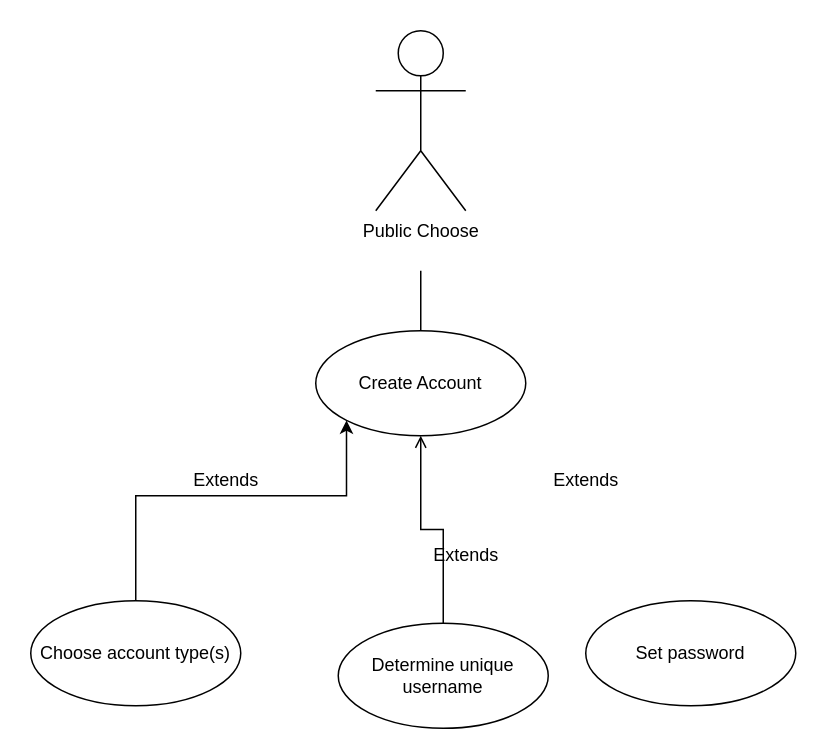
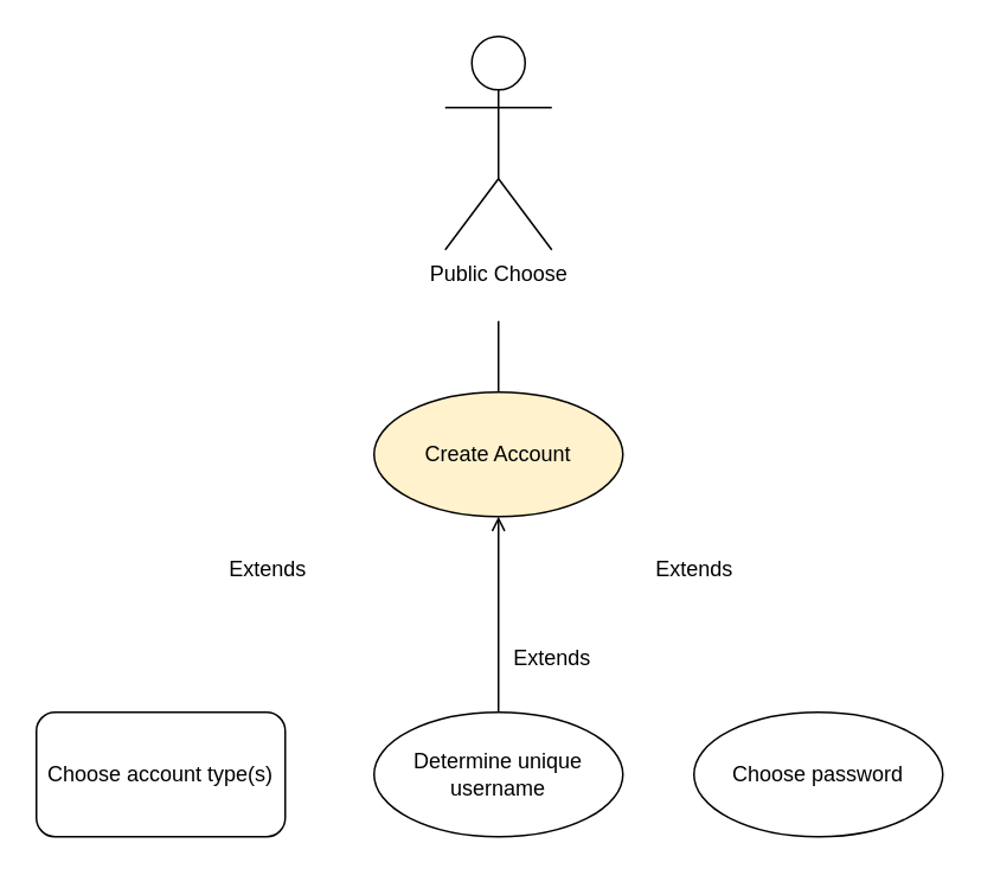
- <mxCell id="3" value="Create Account" style="ellipse;whiteSpace=wrap;html=1;" parent="1" vertex="1"><mxGeometry x="210" y="220" width="140" height="70" as="geometry" /></mxCell>
+ <mxCell id="3" value="Create Account" style="ellipse;whiteSpace=wrap;html=1;fillColor=#fff2cc;" parent="1" vertex="1"><mxGeometry x="210" y="220" width="140" height="70" as="geometry" /></mxCell>
- <mxCell id="4" style="edgeStyle=orthogonalEdgeStyle;rounded=0;orthogonalLoop=1;jettySize=auto;html=1;exitX=0.5;exitY=0;exitDx=0;exitDy=0;entryX=0;entryY=1;entryDx=0;entryDy=0;" parent="1" source="5" target="3" edge="1"><mxGeometry relative="1" as="geometry"><Array as="points"><mxPoint x="90" y="330" /><mxPoint x="231" y="330" /></Array></mxGeometry></mxCell>
- <mxCell id="5" value="Choose account type(s)" style="ellipse;whiteSpace=wrap;html=1;" parent="1" vertex="1"><mxGeometry x="20" y="400" width="140" height="70" as="geometry" /></mxCell>
+ <mxCell id="5" value="Choose account type(s)" style="whiteSpace=wrap;html=1;rounded=1;" parent="1" vertex="1"><mxGeometry x="20" y="400" width="140" height="70" as="geometry" /></mxCell>
- <mxCell id="8" value="Set password" style="ellipse;whiteSpace=wrap;html=1;" parent="1" vertex="1"><mxGeometry x="390" y="400" width="140" height="70" as="geometry" /></mxCell>
+ <mxCell id="8" value="Choose password" style="ellipse;whiteSpace=wrap;html=1;" parent="1" vertex="1"><mxGeometry x="390" y="400" width="140" height="70" as="geometry" /></mxCell>
- <mxCell id="7" value="Determine unique username" style="ellipse;whiteSpace=wrap;html=1;" parent="1" vertex="1"><mxGeometry x="225" y="415" width="140" height="70" as="geometry" /></mxCell>
+ <mxCell id="7" value="Determine unique username" style="ellipse;whiteSpace=wrap;html=1;" parent="1" vertex="1"><mxGeometry x="210" y="400" width="140" height="70" as="geometry" /></mxCell>
